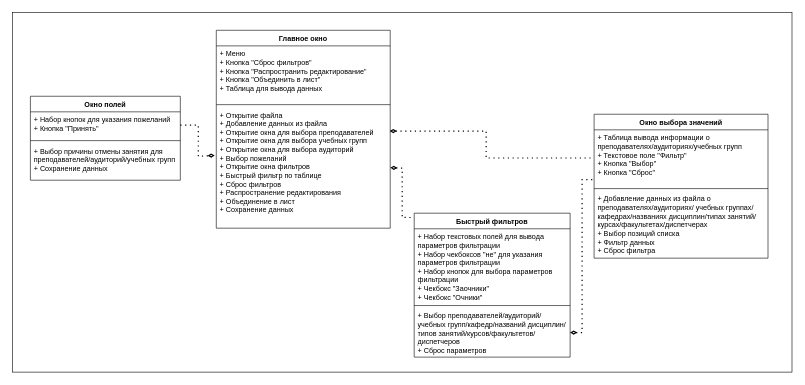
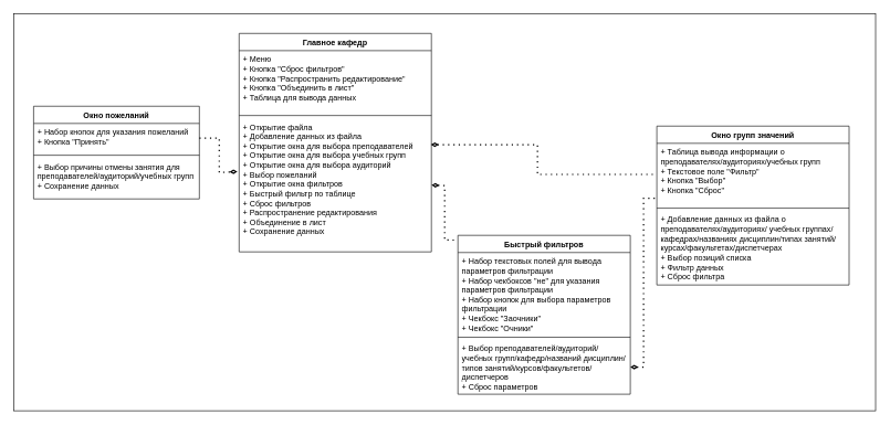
- <mxCell id="3" value="Главное окно" style="swimlane;fontStyle=1;align=center;verticalAlign=top;childLayout=stackLayout;horizontal=1;startSize=26;horizontalStack=0;resizeParent=1;resizeParentMax=0;resizeLast=0;collapsible=1;marginBottom=0;whiteSpace=wrap;html=1;" parent="1" vertex="1"><mxGeometry x="360" y="50" width="290" height="330" as="geometry" /></mxCell>
+ <mxCell id="3" value="Главное кафедр" style="swimlane;fontStyle=1;align=center;verticalAlign=top;childLayout=stackLayout;horizontal=1;startSize=26;horizontalStack=0;resizeParent=1;resizeParentMax=0;resizeLast=0;collapsible=1;marginBottom=0;whiteSpace=wrap;html=1;" parent="1" vertex="1"><mxGeometry x="360" y="50" width="290" height="330" as="geometry" /></mxCell>
- <mxCell id="15" value="Окно полей" style="swimlane;fontStyle=1;align=center;verticalAlign=top;childLayout=stackLayout;horizontal=1;startSize=26;horizontalStack=0;resizeParent=1;resizeParentMax=0;resizeLast=0;collapsible=1;marginBottom=0;whiteSpace=wrap;html=1;" parent="1" vertex="1"><mxGeometry x="50" y="160" width="250" height="140" as="geometry" /></mxCell>
+ <mxCell id="15" value="Окно пожеланий" style="swimlane;fontStyle=1;align=center;verticalAlign=top;childLayout=stackLayout;horizontal=1;startSize=26;horizontalStack=0;resizeParent=1;resizeParentMax=0;resizeLast=0;collapsible=1;marginBottom=0;whiteSpace=wrap;html=1;" parent="1" vertex="1"><mxGeometry x="50" y="160" width="250" height="140" as="geometry" /></mxCell>
- <mxCell id="11" value="Окно выбора значений" style="swimlane;fontStyle=1;align=center;verticalAlign=top;childLayout=stackLayout;horizontal=1;startSize=26;horizontalStack=0;resizeParent=1;resizeParentMax=0;resizeLast=0;collapsible=1;marginBottom=0;whiteSpace=wrap;html=1;" parent="1" vertex="1"><mxGeometry x="990" y="190" width="290" height="240" as="geometry" /></mxCell>
+ <mxCell id="11" value="Окно групп значений" style="swimlane;fontStyle=1;align=center;verticalAlign=top;childLayout=stackLayout;horizontal=1;startSize=26;horizontalStack=0;resizeParent=1;resizeParentMax=0;resizeLast=0;collapsible=1;marginBottom=0;whiteSpace=wrap;html=1;" parent="1" vertex="1"><mxGeometry x="990" y="190" width="290" height="240" as="geometry" /></mxCell>
